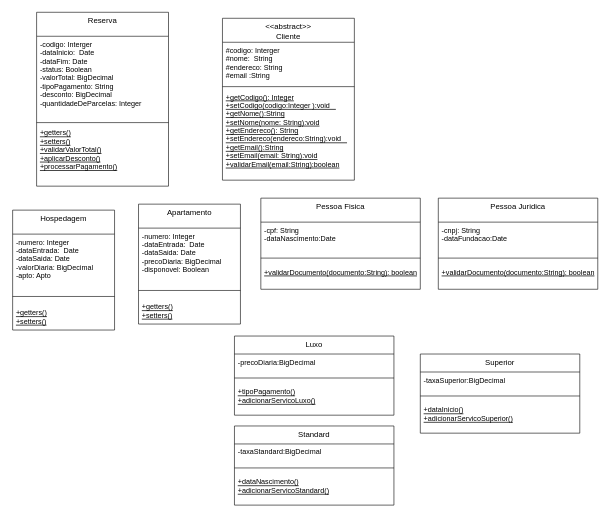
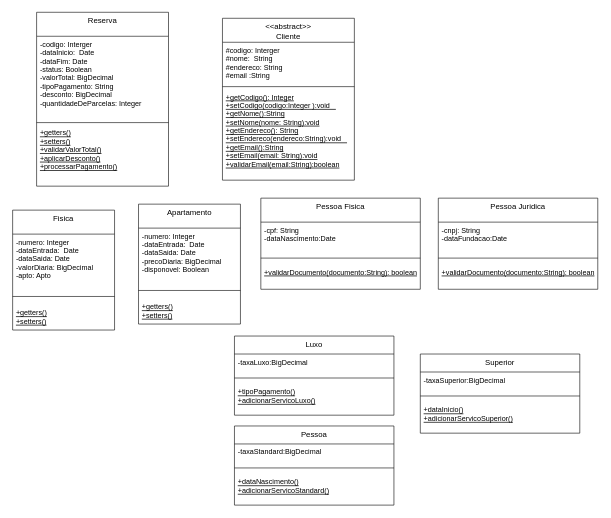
- <mxCell id="10" value="Hospedagem" style="swimlane;fontStyle=0;align=center;verticalAlign=top;childLayout=stackLayout;horizontal=1;startSize=40;horizontalStack=0;resizeParent=1;resizeLast=0;collapsible=1;marginBottom=0;rounded=0;shadow=0;strokeWidth=1;fontSize=13;" vertex="1" parent="1"><mxGeometry y="350" width="170" height="200" as="geometry" x="20"><mxRectangle x="130" y="380" width="160" height="26" as="alternateBounds" /></mxGeometry></mxCell>
+ <mxCell id="10" value="Fisica" style="swimlane;fontStyle=0;align=center;verticalAlign=top;childLayout=stackLayout;horizontal=1;startSize=40;horizontalStack=0;resizeParent=1;resizeLast=0;collapsible=1;marginBottom=0;rounded=0;shadow=0;strokeWidth=1;fontSize=13;" vertex="1" parent="1"><mxGeometry y="350" width="170" height="200" as="geometry" x="20"><mxRectangle x="130" y="380" width="160" height="26" as="alternateBounds" /></mxGeometry></mxCell>
- <mxCell id="27" value="-precoDiaria:BigDecimal" style="text;align=left;verticalAlign=top;spacingLeft=4;spacingRight=4;overflow=hidden;rotatable=0;points=[[0,0.5],[1,0.5]];portConstraint=eastwest;" vertex="1" parent="26"><mxGeometry y="30" width="266" height="30" as="geometry" /></mxCell>
+ <mxCell id="27" value="-taxaLuxo:BigDecimal" style="text;align=left;verticalAlign=top;spacingLeft=4;spacingRight=4;overflow=hidden;rotatable=0;points=[[0,0.5],[1,0.5]];portConstraint=eastwest;" vertex="1" parent="26"><mxGeometry y="30" width="266" height="30" as="geometry" /></mxCell>
- <mxCell id="34" value="Standard" style="swimlane;fontStyle=0;align=center;verticalAlign=top;childLayout=stackLayout;horizontal=1;startSize=30;horizontalStack=0;resizeParent=1;resizeLast=0;collapsible=1;marginBottom=0;rounded=0;shadow=0;strokeWidth=1;fontSize=13;" vertex="1" parent="1"><mxGeometry x="390" y="710" width="266" height="132" as="geometry"><mxRectangle x="130" y="380" width="160" height="26" as="alternateBounds" /></mxGeometry></mxCell>
+ <mxCell id="34" value="Pessoa" style="swimlane;fontStyle=0;align=center;verticalAlign=top;childLayout=stackLayout;horizontal=1;startSize=30;horizontalStack=0;resizeParent=1;resizeLast=0;collapsible=1;marginBottom=0;rounded=0;shadow=0;strokeWidth=1;fontSize=13;" vertex="1" parent="1"><mxGeometry x="390" y="710" width="266" height="132" as="geometry"><mxRectangle x="130" y="380" width="160" height="26" as="alternateBounds" /></mxGeometry></mxCell>
